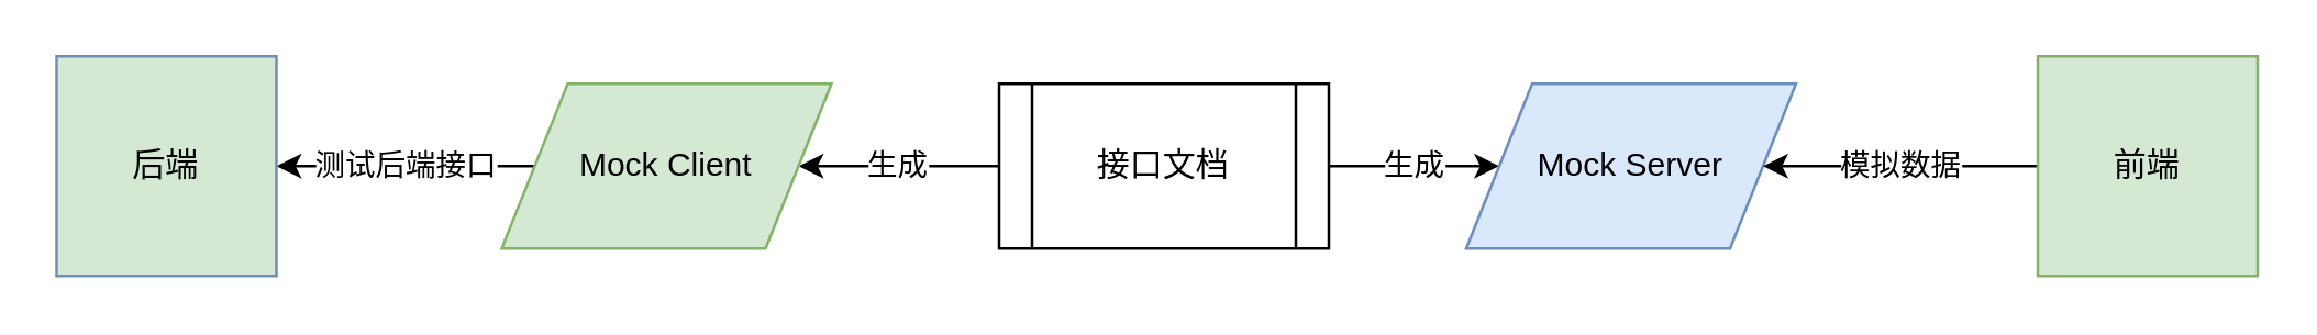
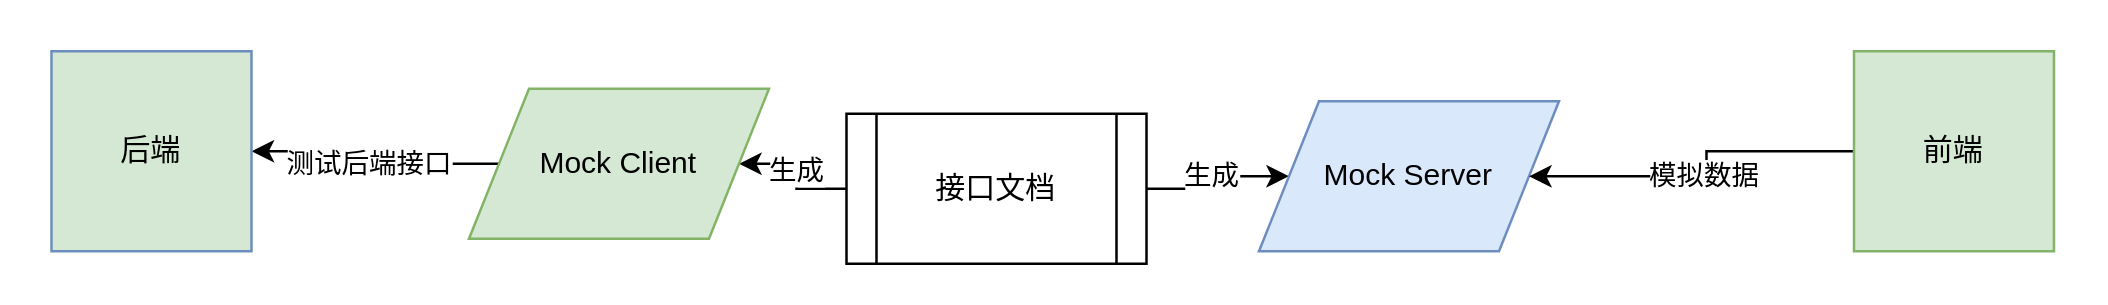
- <mxCell id="7" value="Mock Client" style="shape=parallelogram;perimeter=parallelogramPerimeter;whiteSpace=wrap;html=1;fillColor=#d5e8d4;strokeColor=#82b366;" parent="1" vertex="1"><mxGeometry x="182" y="30" width="120" height="60" as="geometry" /></mxCell>
+ <mxCell id="7" value="Mock Client" style="shape=parallelogram;perimeter=parallelogramPerimeter;whiteSpace=wrap;html=1;fillColor=#d5e8d4;strokeColor=#82b366;" parent="1" vertex="1"><mxGeometry x="187" y="35" width="120" height="60" as="geometry" /></mxCell>
- <mxCell id="4" value="接口文档" style="shape=process;whiteSpace=wrap;html=1;backgroundOutline=1;" parent="1" vertex="1"><mxGeometry x="363" y="30" width="120" height="60" as="geometry" /></mxCell>
+ <mxCell id="4" value="接口文档" style="shape=process;whiteSpace=wrap;html=1;backgroundOutline=1;" parent="1" vertex="1"><mxGeometry x="338" y="45" width="120" height="60" as="geometry" /></mxCell>
- <mxCell id="5" value="Mock Server" style="shape=parallelogram;perimeter=parallelogramPerimeter;whiteSpace=wrap;html=1;fillColor=#dae8fc;strokeColor=#6c8ebf;" parent="1" vertex="1"><mxGeometry x="533" y="30" width="120" height="60" as="geometry" /></mxCell>
+ <mxCell id="5" value="Mock Server" style="shape=parallelogram;perimeter=parallelogramPerimeter;whiteSpace=wrap;html=1;fillColor=#dae8fc;strokeColor=#6c8ebf;" parent="1" vertex="1"><mxGeometry x="503" y="40" width="120" height="60" as="geometry" /></mxCell>
